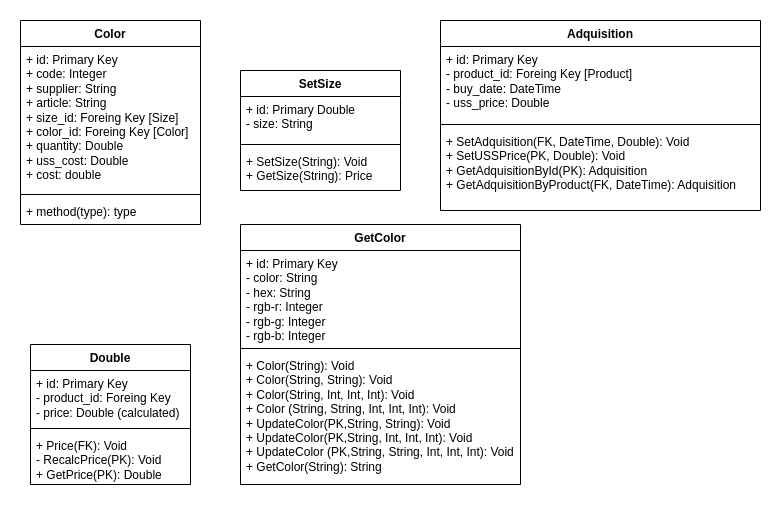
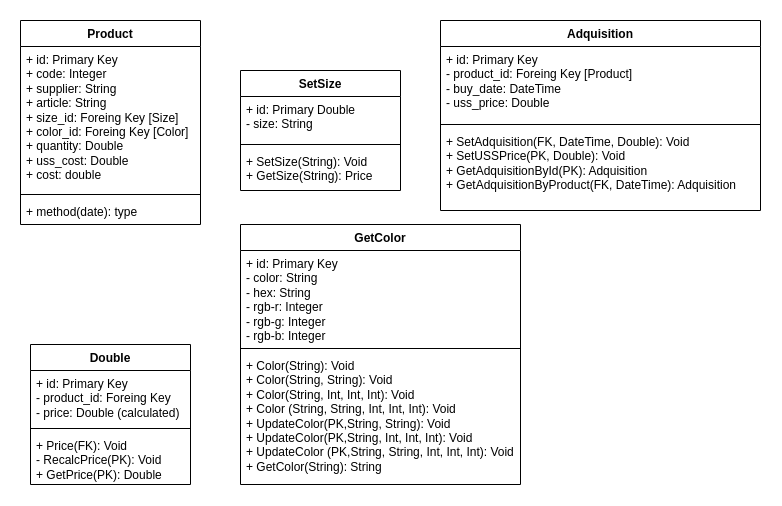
- <mxCell id="10" value="Color" style="swimlane;fontStyle=1;align=center;verticalAlign=top;childLayout=stackLayout;horizontal=1;startSize=26;horizontalStack=0;resizeParent=1;resizeParentMax=0;resizeLast=0;collapsible=1;marginBottom=0;whiteSpace=wrap;html=1;" vertex="1" parent="1"><mxGeometry x="20" y="20" width="180" height="204" as="geometry" /></mxCell>
+ <mxCell id="10" value="Product" style="swimlane;fontStyle=1;align=center;verticalAlign=top;childLayout=stackLayout;horizontal=1;startSize=26;horizontalStack=0;resizeParent=1;resizeParentMax=0;resizeLast=0;collapsible=1;marginBottom=0;whiteSpace=wrap;html=1;" vertex="1" parent="1"><mxGeometry x="20" y="20" width="180" height="204" as="geometry" /></mxCell>
- <mxCell id="13" value="+ method(type): type" style="text;strokeColor=none;fillColor=none;align=left;verticalAlign=top;spacingLeft=4;spacingRight=4;overflow=hidden;rotatable=0;points=[[0,0.5],[1,0.5]];portConstraint=eastwest;whiteSpace=wrap;html=1;" vertex="1" parent="10"><mxGeometry y="178" width="180" height="26" as="geometry" /></mxCell>
+ <mxCell id="13" value="+ method(date): type" style="text;strokeColor=none;fillColor=none;align=left;verticalAlign=top;spacingLeft=4;spacingRight=4;overflow=hidden;rotatable=0;points=[[0,0.5],[1,0.5]];portConstraint=eastwest;whiteSpace=wrap;html=1;" vertex="1" parent="10"><mxGeometry y="178" width="180" height="26" as="geometry" /></mxCell>
